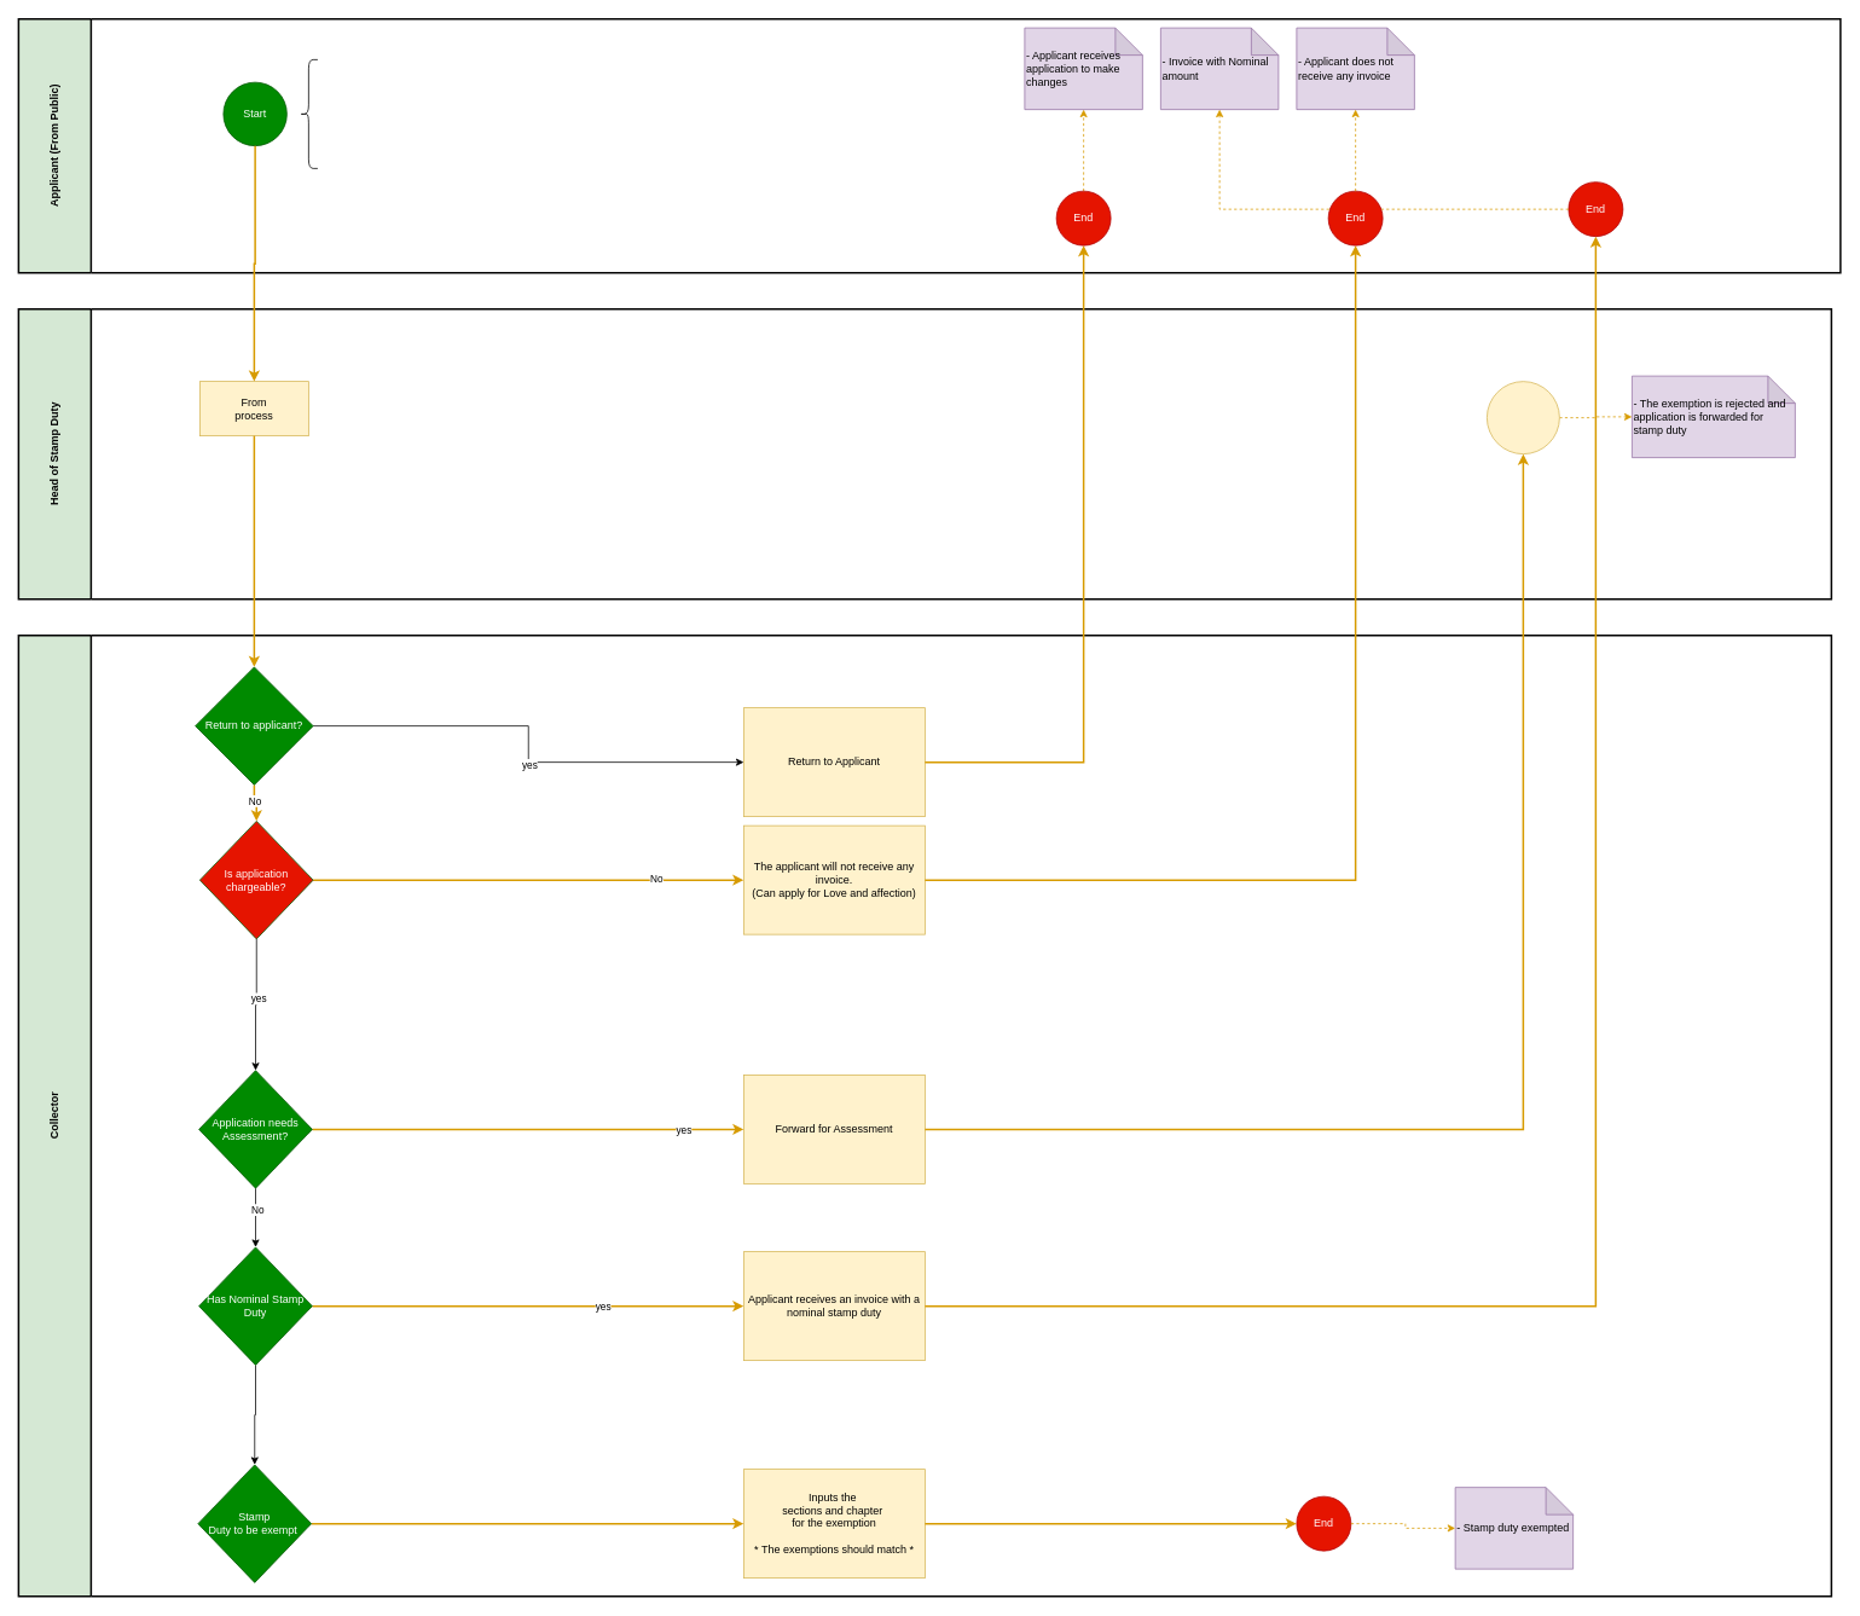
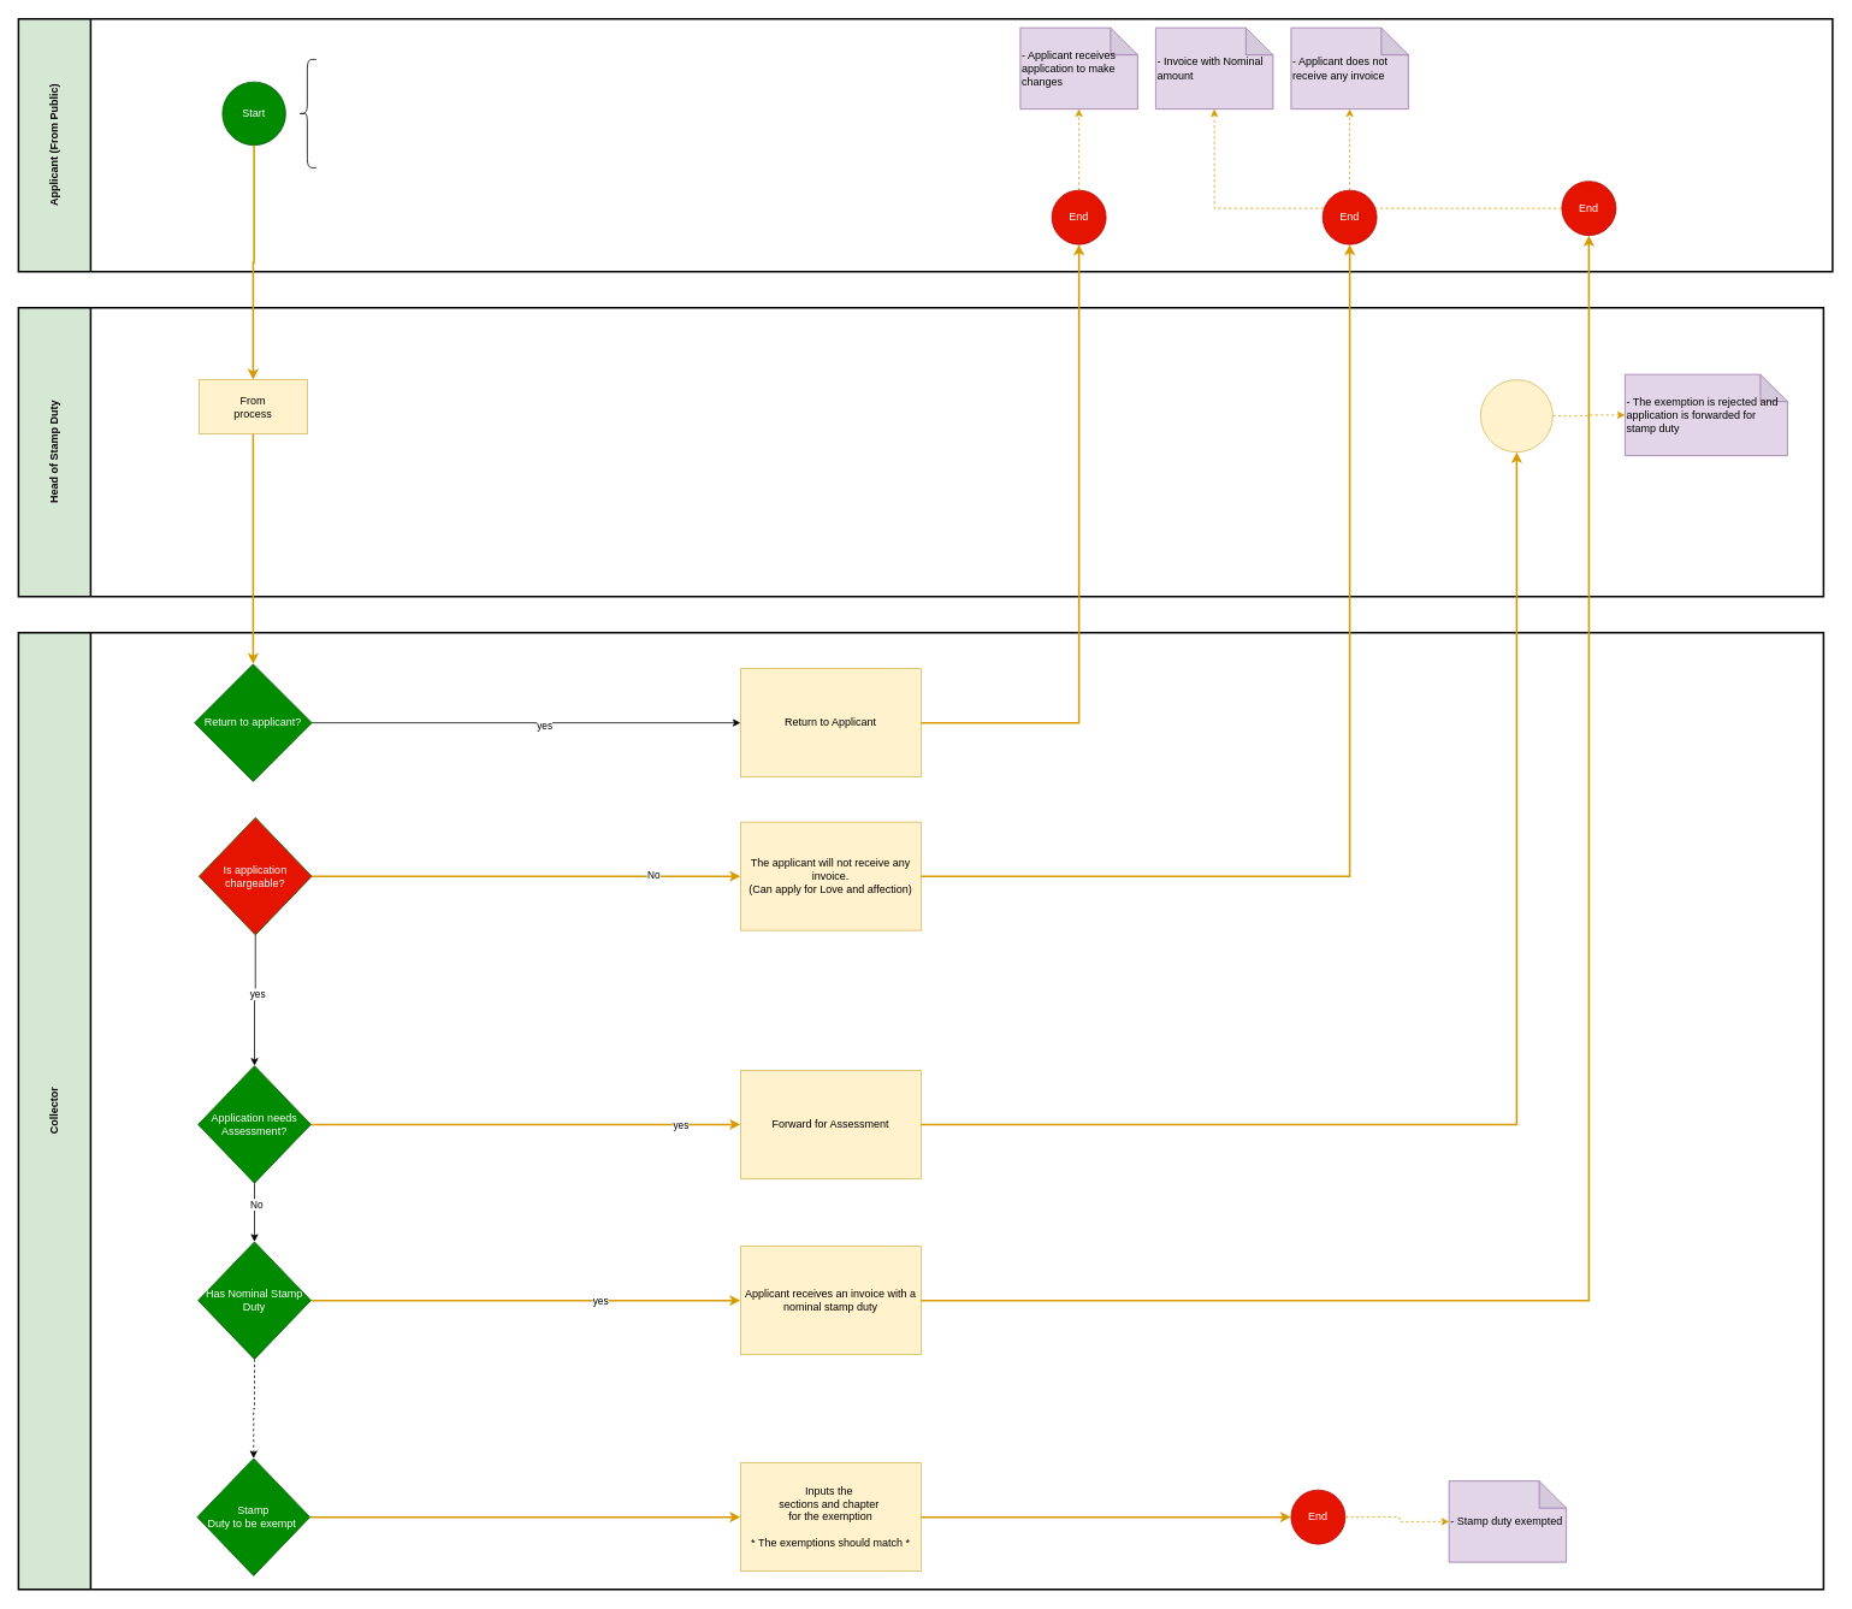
- <mxCell id="20" value="Return to Applicant" style="whiteSpace=wrap;html=1;fillColor=#fff2cc;strokeColor=#d6b656;" parent="7" vertex="1"><mxGeometry x="800.0" y="80" width="200" height="120" as="geometry" /></mxCell>
+ <mxCell id="20" value="Return to Applicant" style="whiteSpace=wrap;html=1;fillColor=#fff2cc;strokeColor=#d6b656;" parent="7" vertex="1"><mxGeometry x="800.0" y="40" width="200" height="120" as="geometry" /></mxCell>
- <mxCell id="46" value="" style="edgeStyle=orthogonalEdgeStyle;rounded=0;orthogonalLoop=1;jettySize=auto;html=1;entryX=0.5;entryY=0;entryDx=0;entryDy=0;exitX=0.5;exitY=1;exitDx=0;exitDy=0;fillColor=#ffe6cc;strokeColor=#d79b00;strokeWidth=2;" parent="1" source="55" target="17" edge="1"><mxGeometry relative="1" as="geometry" /></mxCell>
- <mxCell id="47" value="No" style="edgeLabel;html=1;align=center;verticalAlign=middle;resizable=0;points=[];" vertex="1" connectable="0" parent="46"><mxGeometry x="-0.203" relative="1" as="geometry"><mxPoint as="offset" /></mxGeometry></mxCell>
- <mxCell id="26" style="edgeStyle=orthogonalEdgeStyle;rounded=0;orthogonalLoop=1;jettySize=auto;html=1;" edge="1" parent="7" source="27" target="28"><mxGeometry relative="1" as="geometry" /></mxCell>
+ <mxCell id="26" style="edgeStyle=orthogonalEdgeStyle;rounded=0;orthogonalLoop=1;jettySize=auto;html=1;dashed=1;" edge="1" parent="7" source="27" target="28"><mxGeometry relative="1" as="geometry" /></mxCell>
